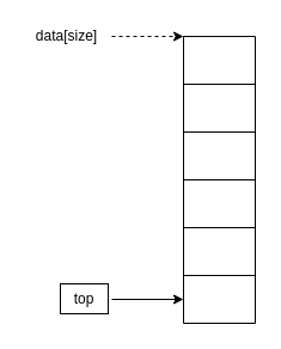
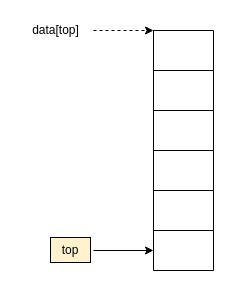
- <mxCell id="17" value="data[size]" style="text;html=1;resizable=0;autosize=1;align=center;verticalAlign=middle;points=[];fillColor=none;strokeColor=none;rounded=0;" vertex="1" parent="1"><mxGeometry x="20" y="20" width="70" height="20" as="geometry" /></mxCell>
+ <mxCell id="17" value="data[top]" style="text;html=1;resizable=0;autosize=1;align=center;verticalAlign=middle;points=[];fillColor=none;strokeColor=none;rounded=0;" vertex="1" parent="1"><mxGeometry x="20" y="20" width="70" height="20" as="geometry" /></mxCell>
- <mxCell id="16" value="top" style="rounded=0;whiteSpace=wrap;html=1;" vertex="1" parent="1"><mxGeometry x="50" y="237" width="40" height="25" as="geometry" /></mxCell>
+ <mxCell id="16" value="top" style="rounded=0;whiteSpace=wrap;html=1;fillColor=#fff2cc;" vertex="1" parent="1"><mxGeometry x="50" y="237" width="40" height="25" as="geometry" /></mxCell>
